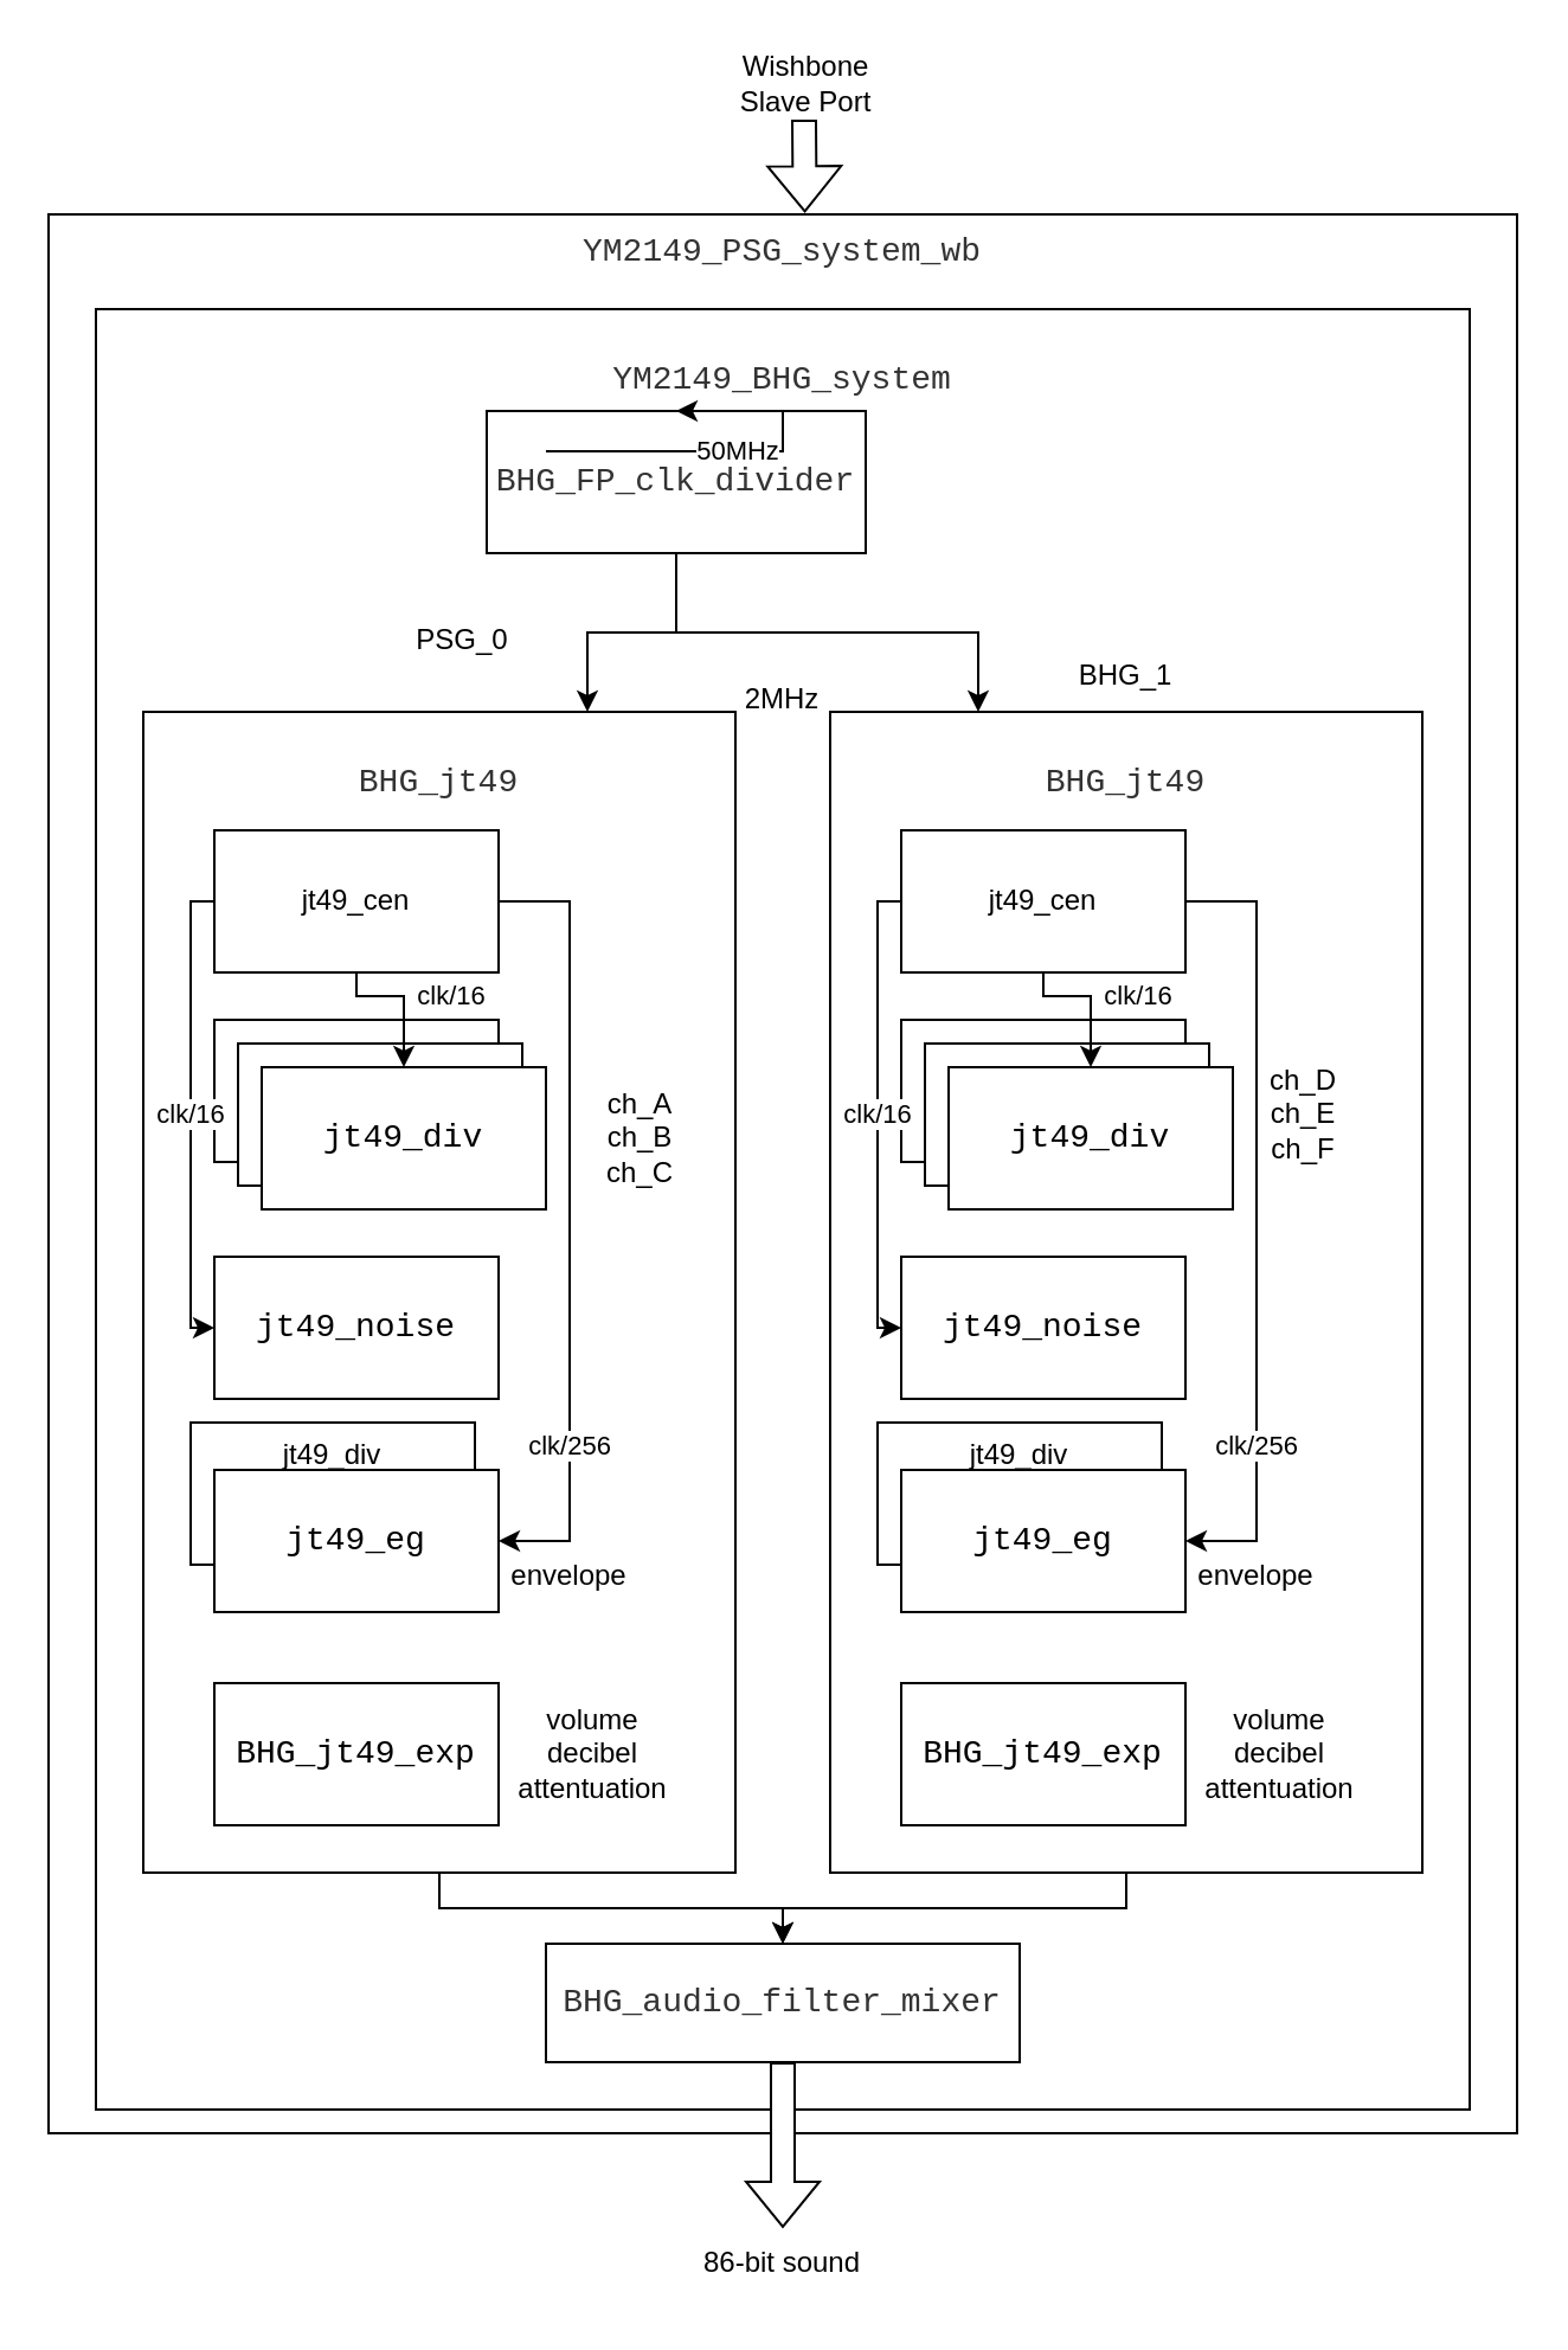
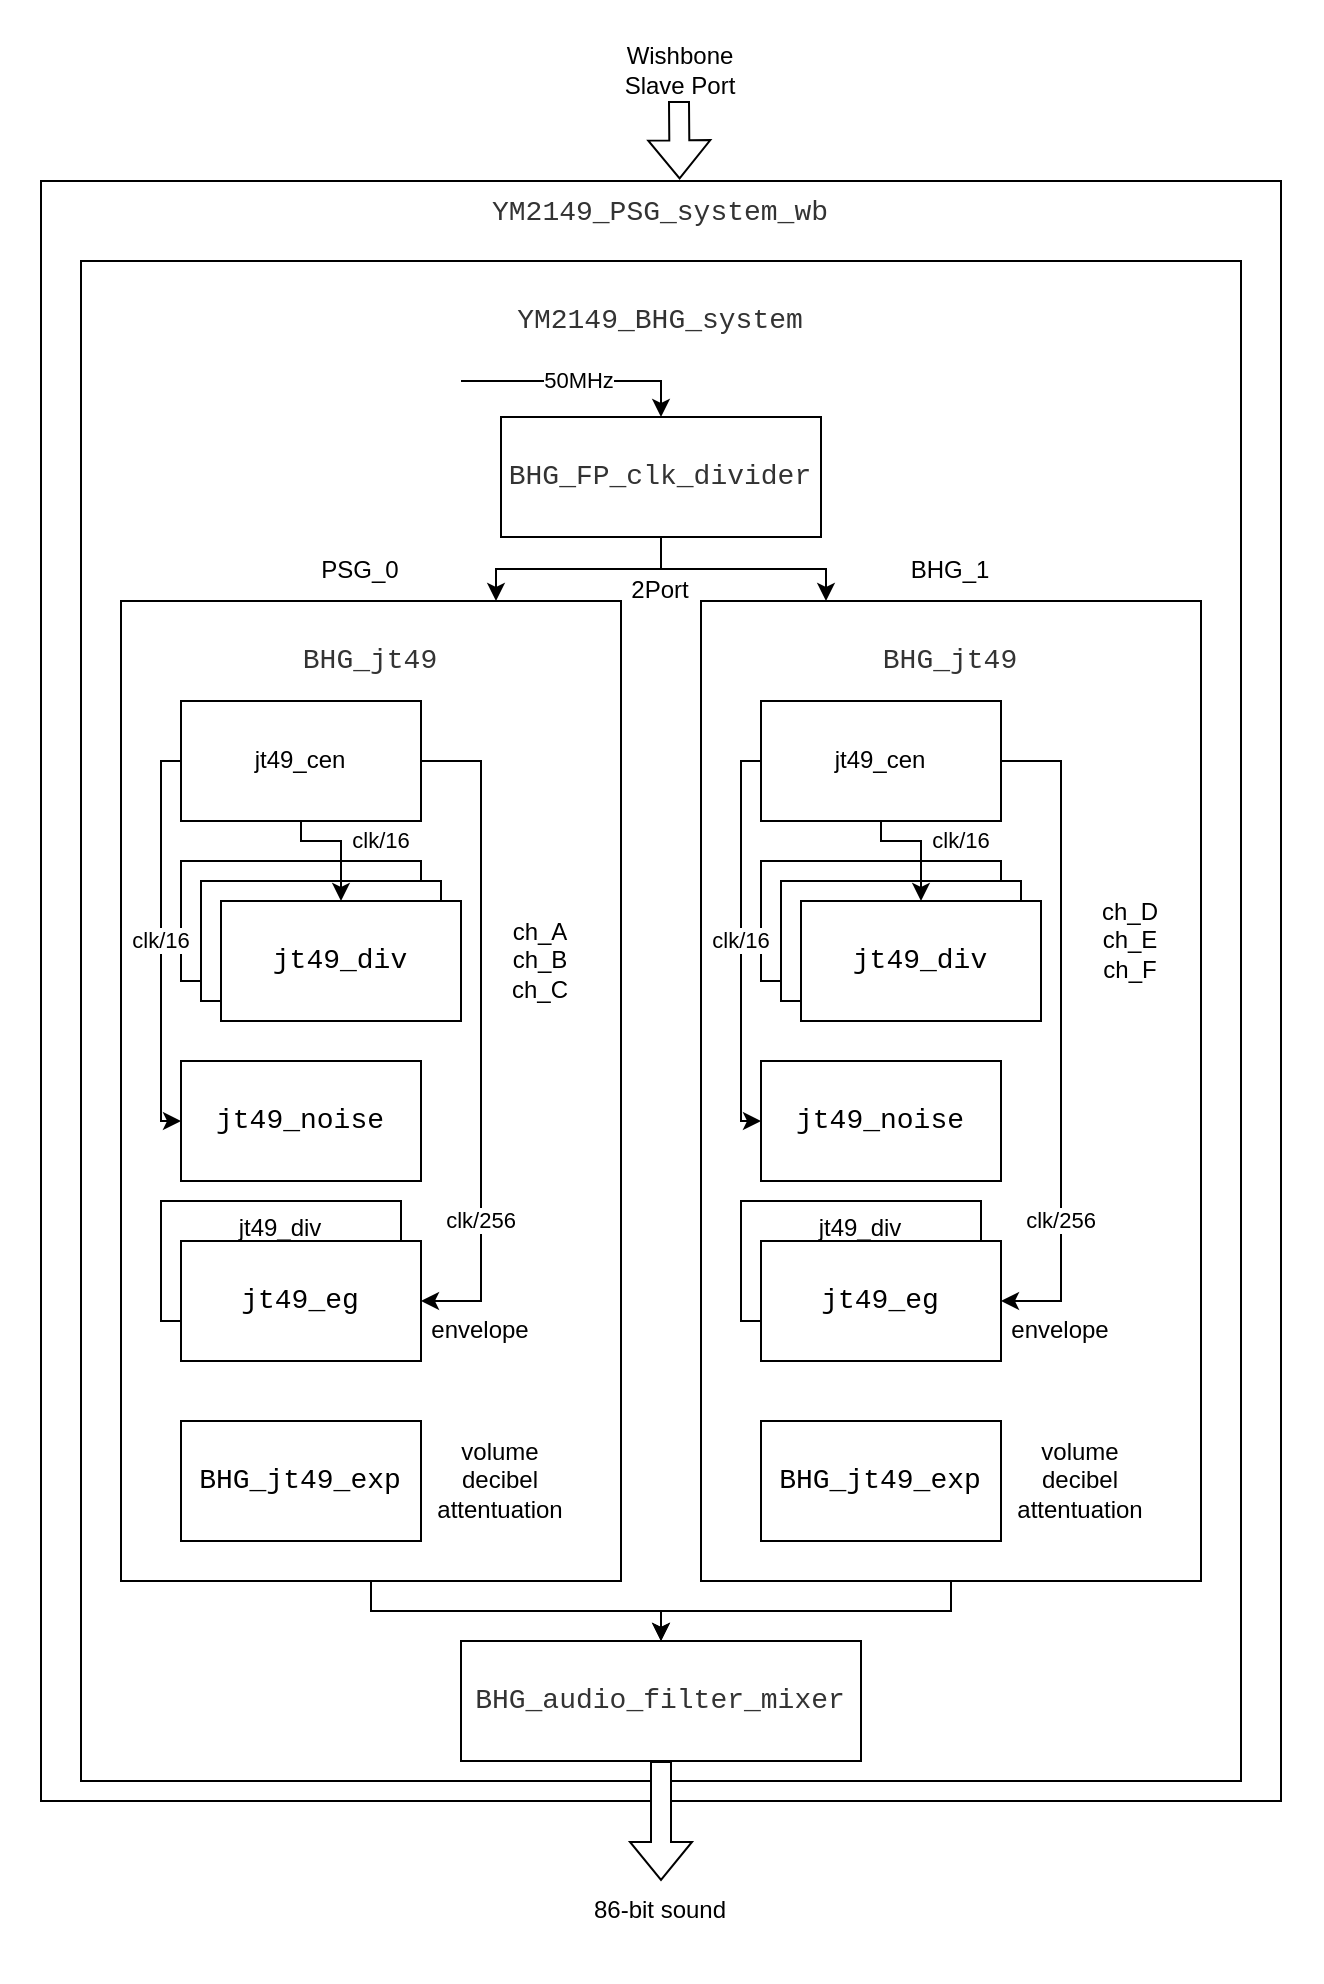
- <mxCell id="4" value="&lt;br&gt;&lt;div style=&quot;color: rgb(51, 51, 51); font-family: Consolas, &amp;quot;Courier New&amp;quot;, monospace; font-weight: normal; font-size: 14px; line-height: 19px;&quot;&gt;&lt;div&gt;&lt;span style=&quot;color: #333333;&quot;&gt;BHG_FP_clk_divider&lt;/span&gt;&lt;/div&gt;&lt;/div&gt;&lt;br&gt;" style="rounded=0;whiteSpace=wrap;html=1;labelBackgroundColor=none;verticalAlign=top;" vertex="1" parent="1"><mxGeometry x="205" y="173" width="160" height="60" as="geometry" /></mxCell>
+ <mxCell id="4" value="&lt;br&gt;&lt;div style=&quot;color: rgb(51, 51, 51); font-family: Consolas, &amp;quot;Courier New&amp;quot;, monospace; font-weight: normal; font-size: 14px; line-height: 19px;&quot;&gt;&lt;div&gt;&lt;span style=&quot;color: #333333;&quot;&gt;BHG_FP_clk_divider&lt;/span&gt;&lt;/div&gt;&lt;/div&gt;&lt;br&gt;" style="rounded=0;whiteSpace=wrap;html=1;labelBackgroundColor=none;verticalAlign=top;" vertex="1" parent="1"><mxGeometry x="250" y="208" width="160" height="60" as="geometry" /></mxCell>
- <mxCell id="31" value="PSG_0" style="text;html=1;strokeColor=none;fillColor=none;align=center;verticalAlign=middle;whiteSpace=wrap;rounded=0;labelBackgroundColor=none;fontColor=#000000;" vertex="1" parent="1"><mxGeometry x="165" y="255" width="60" height="30" as="geometry" /></mxCell>
+ <mxCell id="31" value="PSG_0" style="text;html=1;strokeColor=none;fillColor=none;align=center;verticalAlign=middle;whiteSpace=wrap;rounded=0;labelBackgroundColor=none;fontColor=#000000;" vertex="1" parent="1"><mxGeometry x="150" y="270" width="60" height="30" as="geometry" /></mxCell>
- <mxCell id="40" value="2MHz" style="text;html=1;strokeColor=none;fillColor=none;align=center;verticalAlign=middle;whiteSpace=wrap;rounded=0;labelBackgroundColor=none;fontColor=#000000;" vertex="1" parent="1"><mxGeometry x="300" y="280" width="60" height="30" as="geometry" /></mxCell>
+ <mxCell id="40" value="2Port" style="text;html=1;strokeColor=none;fillColor=none;align=center;verticalAlign=middle;whiteSpace=wrap;rounded=0;labelBackgroundColor=none;fontColor=#000000;" vertex="1" parent="1"><mxGeometry x="300" y="280" width="60" height="30" as="geometry" /></mxCell>
- <mxCell id="29" value="ch_D&lt;br&gt;ch_E&lt;br&gt;ch_F" style="text;html=1;strokeColor=none;fillColor=none;align=center;verticalAlign=middle;whiteSpace=wrap;rounded=0;labelBackgroundColor=none;fontColor=#000000;" vertex="1" parent="1"><mxGeometry x="520" y="455" width="60" height="30" as="geometry" /></mxCell>
+ <mxCell id="29" value="ch_D&lt;br&gt;ch_E&lt;br&gt;ch_F" style="text;html=1;strokeColor=none;fillColor=none;align=center;verticalAlign=middle;whiteSpace=wrap;rounded=0;labelBackgroundColor=none;fontColor=#000000;" vertex="1" parent="1"><mxGeometry x="535" y="455" width="60" height="30" as="geometry" /></mxCell>
- <mxCell id="5" value="&lt;br&gt;&lt;div style=&quot;color: rgb(51, 51, 51); font-family: Consolas, &amp;quot;Courier New&amp;quot;, monospace; font-weight: normal; font-size: 14px; line-height: 19px;&quot;&gt;&lt;div&gt;&lt;span style=&quot;color: #333333;&quot;&gt;BHG_audio_filter_mixer&lt;/span&gt;&lt;/div&gt;&lt;/div&gt;&lt;br&gt;" style="rounded=0;whiteSpace=wrap;html=1;labelBackgroundColor=none;" vertex="1" parent="1"><mxGeometry x="230" y="820" width="200" height="50" as="geometry" /></mxCell>
+ <mxCell id="5" value="&lt;br&gt;&lt;div style=&quot;color: rgb(51, 51, 51); font-family: Consolas, &amp;quot;Courier New&amp;quot;, monospace; font-weight: normal; font-size: 14px; line-height: 19px;&quot;&gt;&lt;div&gt;&lt;span style=&quot;color: #333333;&quot;&gt;BHG_audio_filter_mixer&lt;/span&gt;&lt;/div&gt;&lt;/div&gt;&lt;br&gt;" style="rounded=0;whiteSpace=wrap;html=1;labelBackgroundColor=none;" vertex="1" parent="1"><mxGeometry x="230" y="820" width="200" height="60" as="geometry" /></mxCell>
